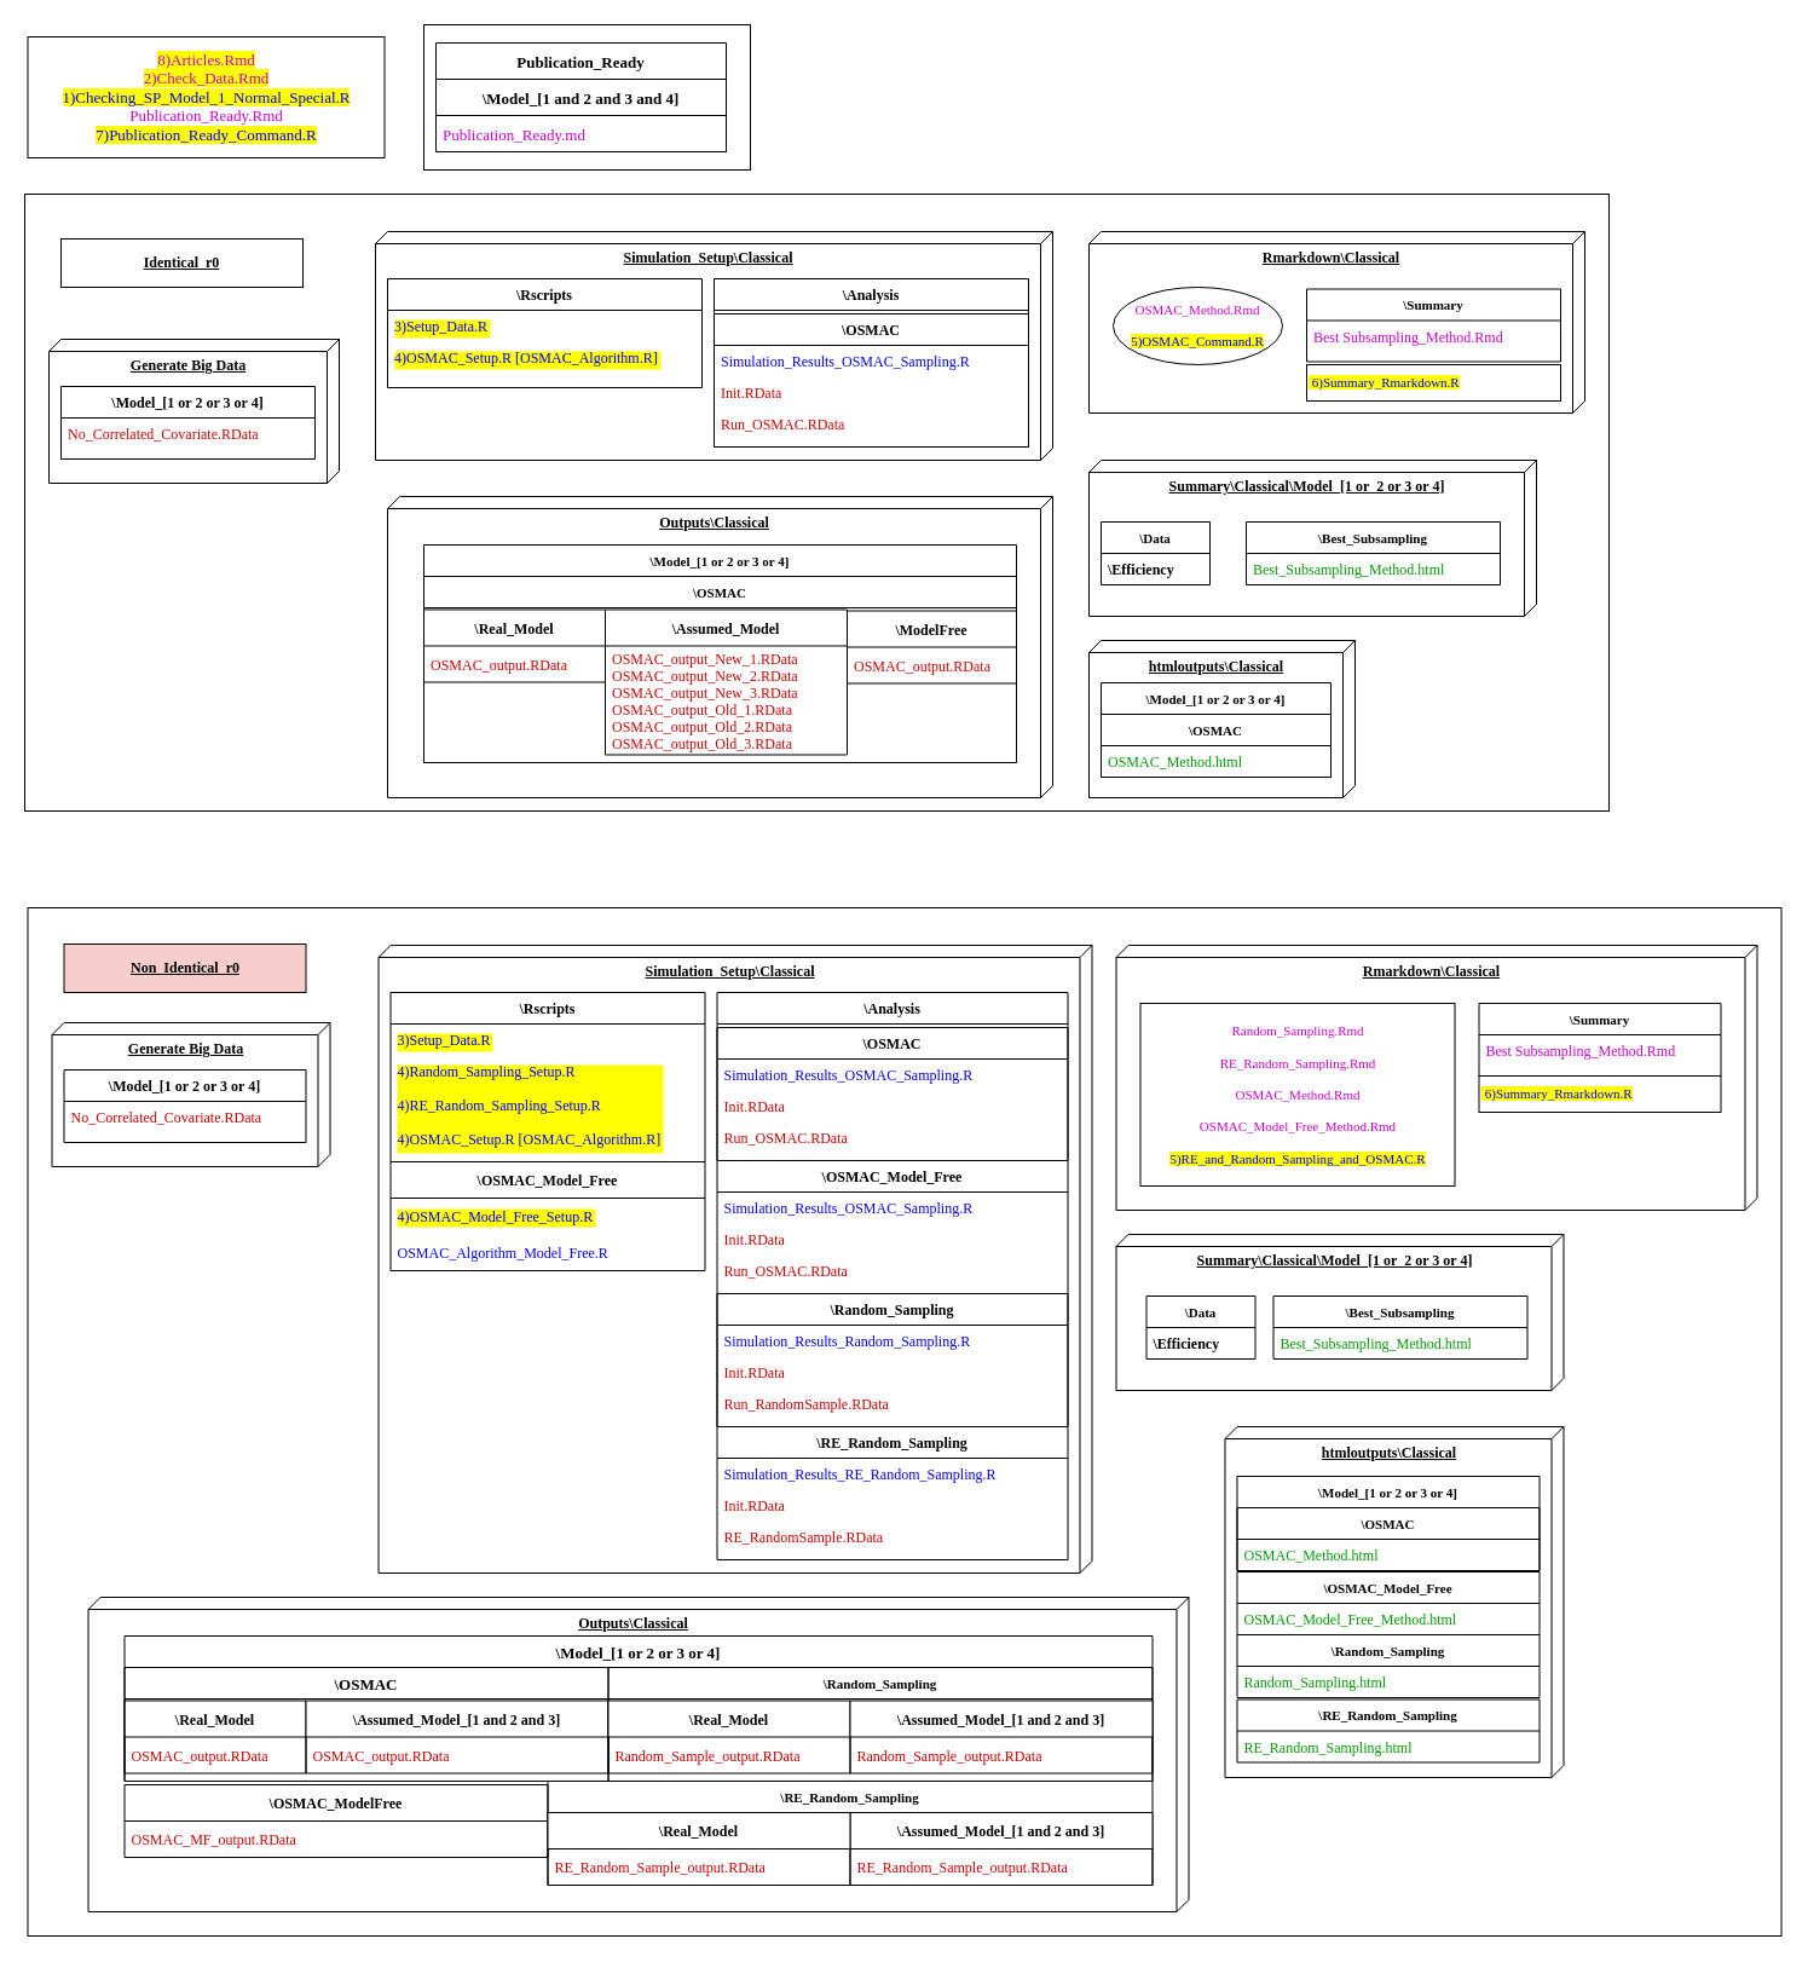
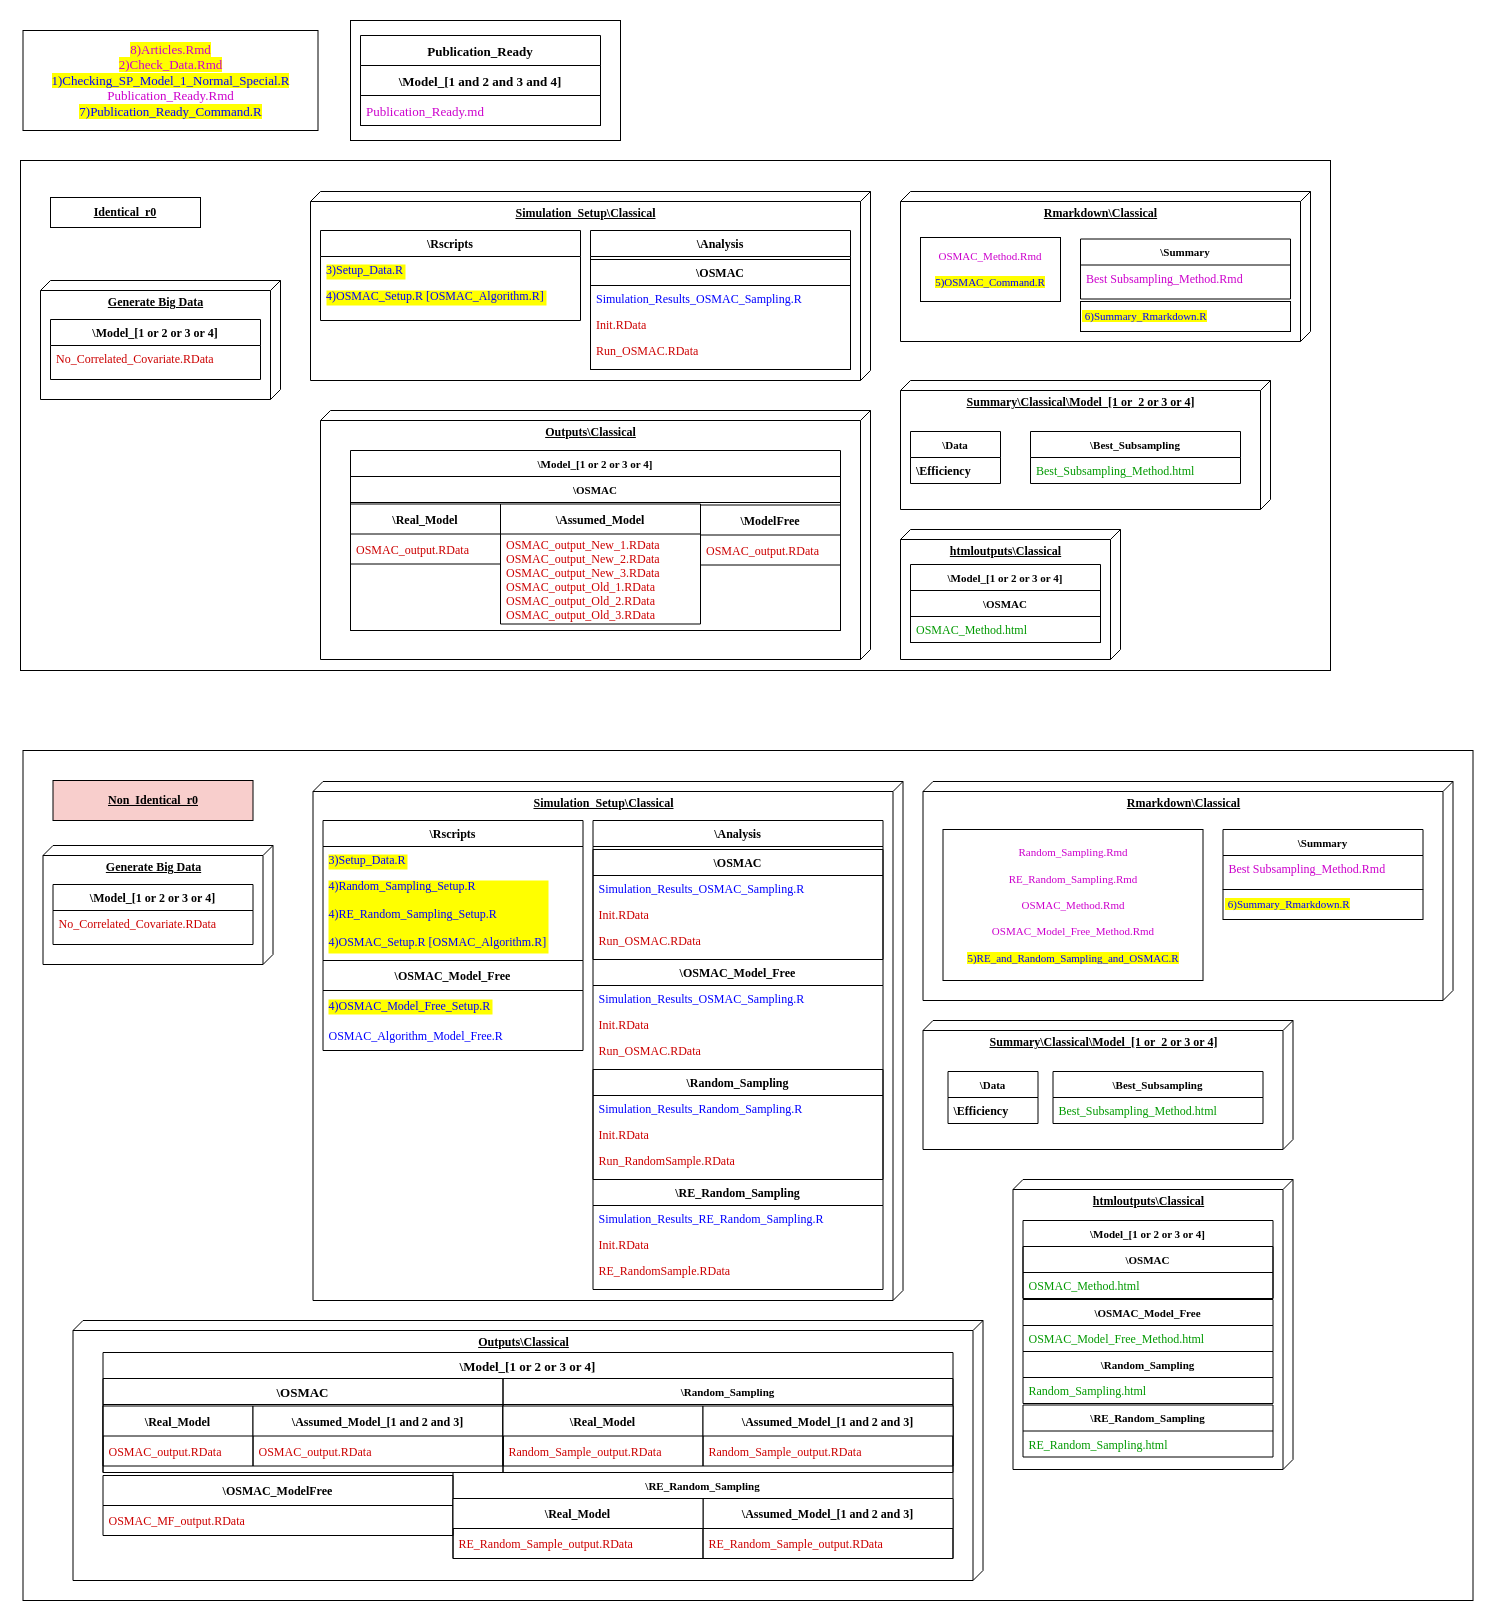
- <mxCell id="34" value="&lt;b&gt;&lt;u&gt;Identical_r0&lt;/u&gt;&lt;/b&gt;" style="rounded=0;whiteSpace=wrap;html=1;fontFamily=Verdana;" parent="1" vertex="1"><mxGeometry x="50" y="197" width="200" height="40" as="geometry" /></mxCell>
+ <mxCell id="34" value="&lt;b&gt;&lt;u&gt;Identical_r0&lt;/u&gt;&lt;/b&gt;" style="rounded=0;whiteSpace=wrap;html=1;fontFamily=Verdana;" parent="1" vertex="1"><mxGeometry x="50" y="197" width="150" height="30" as="geometry" /></mxCell>
- <mxCell id="19" value="&lt;font color=&quot;#cc00cc&quot;&gt;OSMAC_Method.Rmd&lt;br&gt;&lt;/font&gt;&lt;br&gt;&lt;font style=&quot;background-color: rgb(255, 255, 0);&quot; color=&quot;#0000ff&quot;&gt;5)OSMAC_Command.R&lt;/font&gt;" style="ellipse;whiteSpace=wrap;html=1;fontSize=11;fontColor=#000000;strokeColor=#000000;fillColor=none;align=center;fontFamily=Verdana;" parent="1" vertex="1"><mxGeometry x="920" y="237" width="140" height="64" as="geometry" /></mxCell>
+ <mxCell id="19" value="&lt;font color=&quot;#cc00cc&quot;&gt;OSMAC_Method.Rmd&lt;br&gt;&lt;/font&gt;&lt;br&gt;&lt;font style=&quot;background-color: rgb(255, 255, 0);&quot; color=&quot;#0000ff&quot;&gt;5)OSMAC_Command.R&lt;/font&gt;" style="whiteSpace=wrap;html=1;fontSize=11;fontColor=#000000;strokeColor=#000000;fillColor=none;align=center;fontFamily=Verdana;" parent="1" vertex="1"><mxGeometry x="920" y="237" width="140" height="64" as="geometry" /></mxCell>
